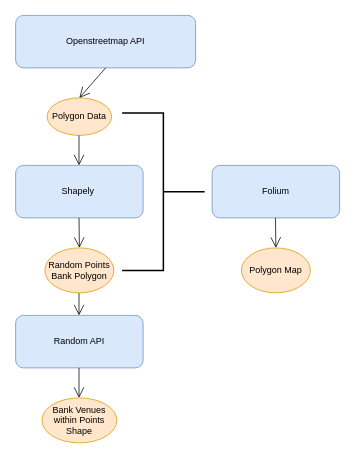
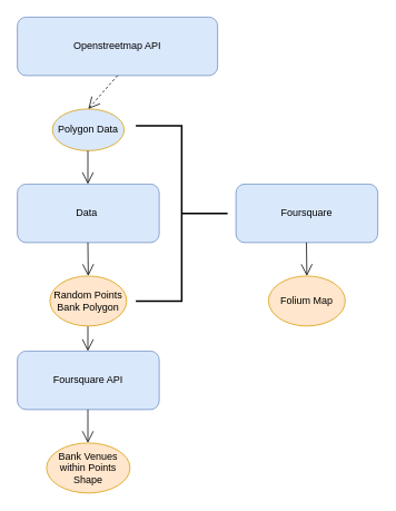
- <mxCell id="5" value="" style="endArrow=open;endFill=1;endSize=12;html=1;exitX=0.5;exitY=1;exitDx=0;exitDy=0;entryX=0.5;entryY=0;entryDx=0;entryDy=0;" edge="1" parent="1" source="2" target="3"><mxGeometry width="160" relative="1" as="geometry"><mxPoint x="2" y="200" as="sourcePoint" /><mxPoint x="162" y="200" as="targetPoint" /></mxGeometry></mxCell>
+ <mxCell id="5" value="" style="endArrow=open;endFill=1;endSize=12;html=1;exitX=0.5;exitY=1;exitDx=0;exitDy=0;entryX=0.5;entryY=0;entryDx=0;entryDy=0;dashed=1;" edge="1" parent="1" source="2" target="3"><mxGeometry width="160" relative="1" as="geometry"><mxPoint x="2" y="200" as="sourcePoint" /><mxPoint x="162" y="200" as="targetPoint" /></mxGeometry></mxCell>
- <mxCell id="3" value="Polygon Data" style="ellipse;whiteSpace=wrap;html=1;fillColor=#ffe6cc;strokeColor=#d79b00;" vertex="1" parent="1"><mxGeometry x="62" y="130" width="86" height="50" as="geometry" /></mxCell>
+ <mxCell id="3" value="Polygon Data" style="ellipse;whiteSpace=wrap;html=1;fillColor=#dae8fc;strokeColor=#d79b00;" vertex="1" parent="1"><mxGeometry x="62" y="130" width="86" height="50" as="geometry" /></mxCell>
- <mxCell id="4" value="Shapely&amp;nbsp;" style="rounded=1;whiteSpace=wrap;html=1;fillColor=#dae8fc;strokeColor=#6c8ebf;" vertex="1" parent="1"><mxGeometry x="20" y="220" width="170" height="70" as="geometry" /></mxCell>
+ <mxCell id="4" value="Data&amp;nbsp;" style="rounded=1;whiteSpace=wrap;html=1;fillColor=#dae8fc;strokeColor=#6c8ebf;" vertex="1" parent="1"><mxGeometry x="20" y="220" width="170" height="70" as="geometry" /></mxCell>
- <mxCell id="15" value="Folium" style="rounded=1;whiteSpace=wrap;html=1;fillColor=#dae8fc;strokeColor=#6c8ebf;" vertex="1" parent="1"><mxGeometry x="282" y="220" width="170" height="70" as="geometry" /></mxCell>
+ <mxCell id="15" value="Foursquare" style="rounded=1;whiteSpace=wrap;html=1;fillColor=#dae8fc;strokeColor=#6c8ebf;" vertex="1" parent="1"><mxGeometry x="282" y="220" width="170" height="70" as="geometry" /></mxCell>
- <mxCell id="17" value="Polygon Map" style="ellipse;whiteSpace=wrap;html=1;fillColor=#ffe6cc;strokeColor=#d79b00;" vertex="1" parent="1"><mxGeometry x="321" y="330" width="92" height="60" as="geometry" /></mxCell>
+ <mxCell id="17" value="Folium Map" style="ellipse;whiteSpace=wrap;html=1;fillColor=#ffe6cc;strokeColor=#d79b00;" vertex="1" parent="1"><mxGeometry x="321" y="330" width="92" height="60" as="geometry" /></mxCell>
- <mxCell id="11" value="Random API" style="rounded=1;whiteSpace=wrap;html=1;fillColor=#dae8fc;strokeColor=#6c8ebf;" vertex="1" parent="1"><mxGeometry x="20" y="420" width="170" height="70" as="geometry" /></mxCell>
+ <mxCell id="11" value="Foursquare API" style="rounded=1;whiteSpace=wrap;html=1;fillColor=#dae8fc;strokeColor=#6c8ebf;" vertex="1" parent="1"><mxGeometry x="20" y="420" width="170" height="70" as="geometry" /></mxCell>
